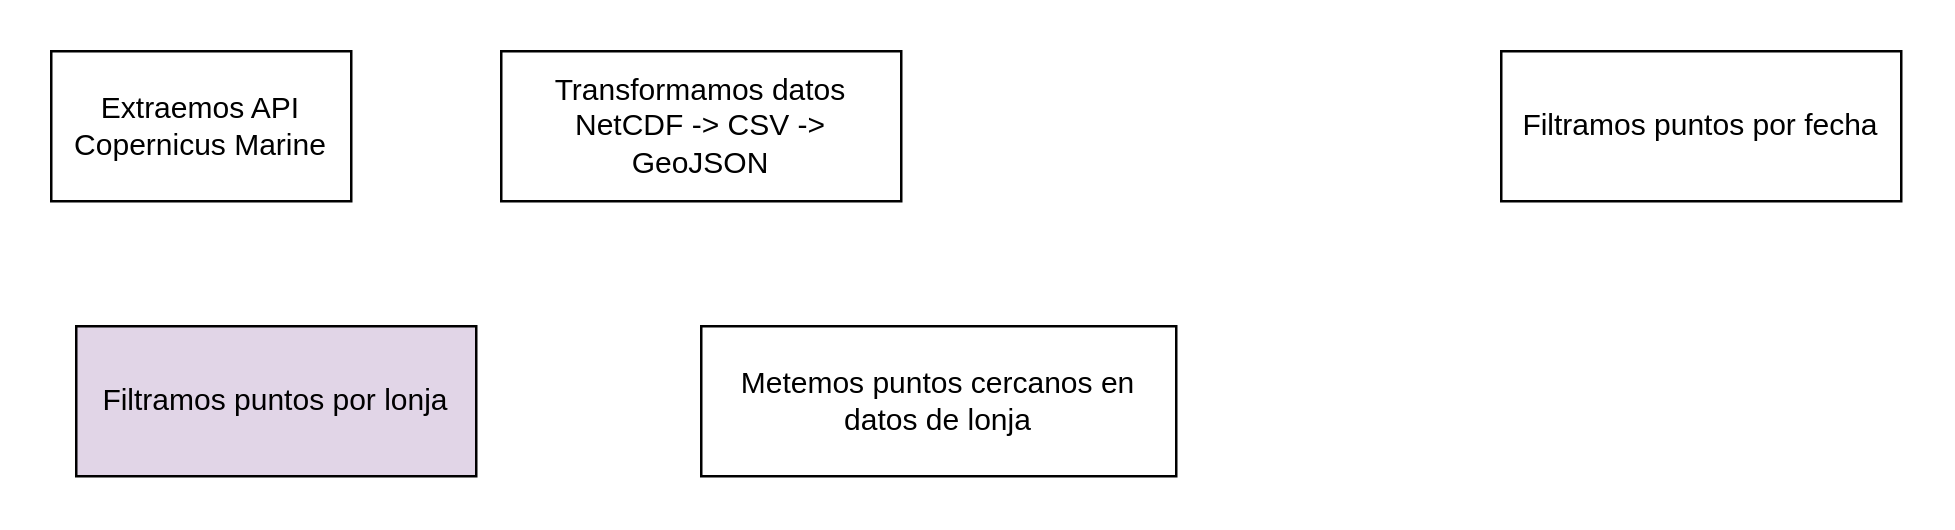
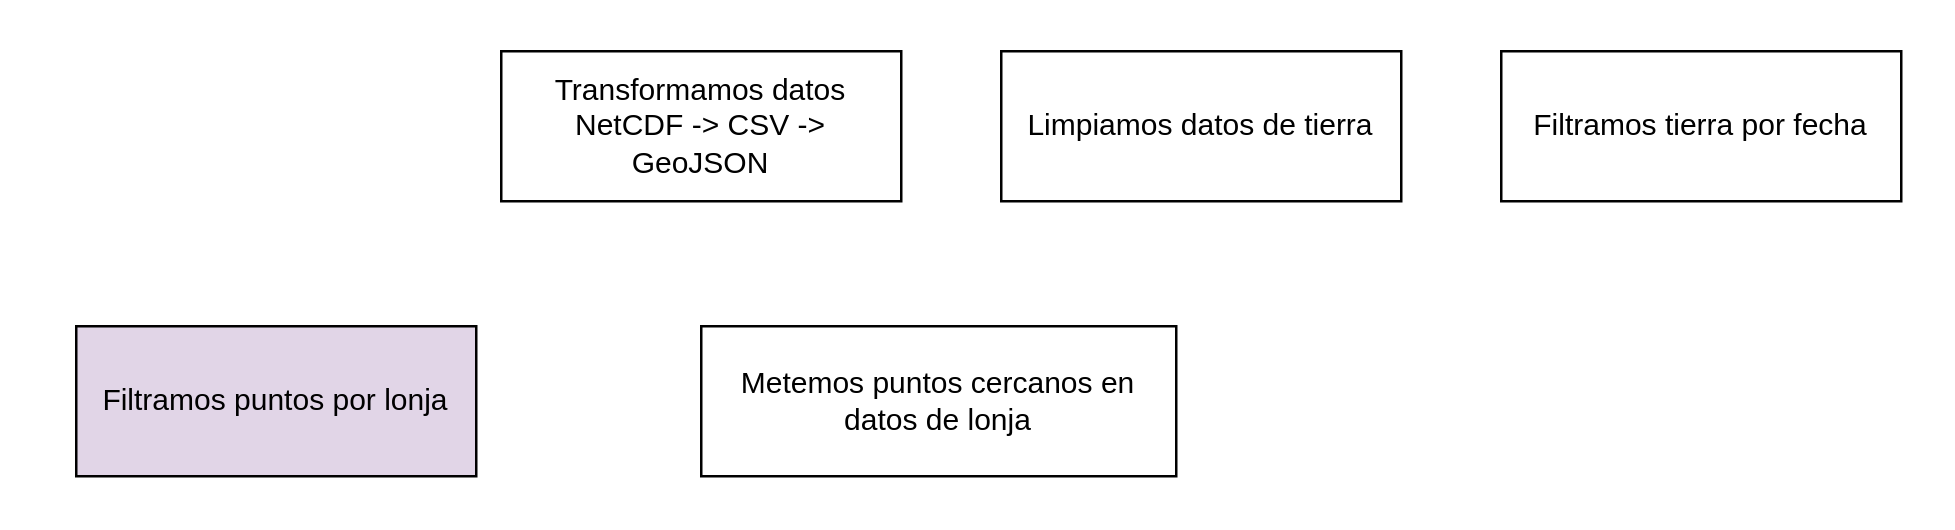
- <mxCell id="2" value="Extraemos API&lt;br&gt;Copernicus Marine" style="rounded=0;whiteSpace=wrap;html=1;" vertex="1" parent="1"><mxGeometry x="20" y="20" width="120" height="60" as="geometry" /></mxCell>
+ <mxCell id="4" value="Limpiamos datos de tierra" style="rounded=0;whiteSpace=wrap;html=1;" vertex="1" parent="1"><mxGeometry x="400" y="20" width="160" height="60" as="geometry" /></mxCell>
- <mxCell id="5" value="Filtramos puntos por fecha" style="rounded=0;whiteSpace=wrap;html=1;" vertex="1" parent="1"><mxGeometry x="600" y="20" width="160" height="60" as="geometry" /></mxCell>
+ <mxCell id="5" value="Filtramos tierra por fecha" style="rounded=0;whiteSpace=wrap;html=1;" vertex="1" parent="1"><mxGeometry x="600" y="20" width="160" height="60" as="geometry" /></mxCell>
